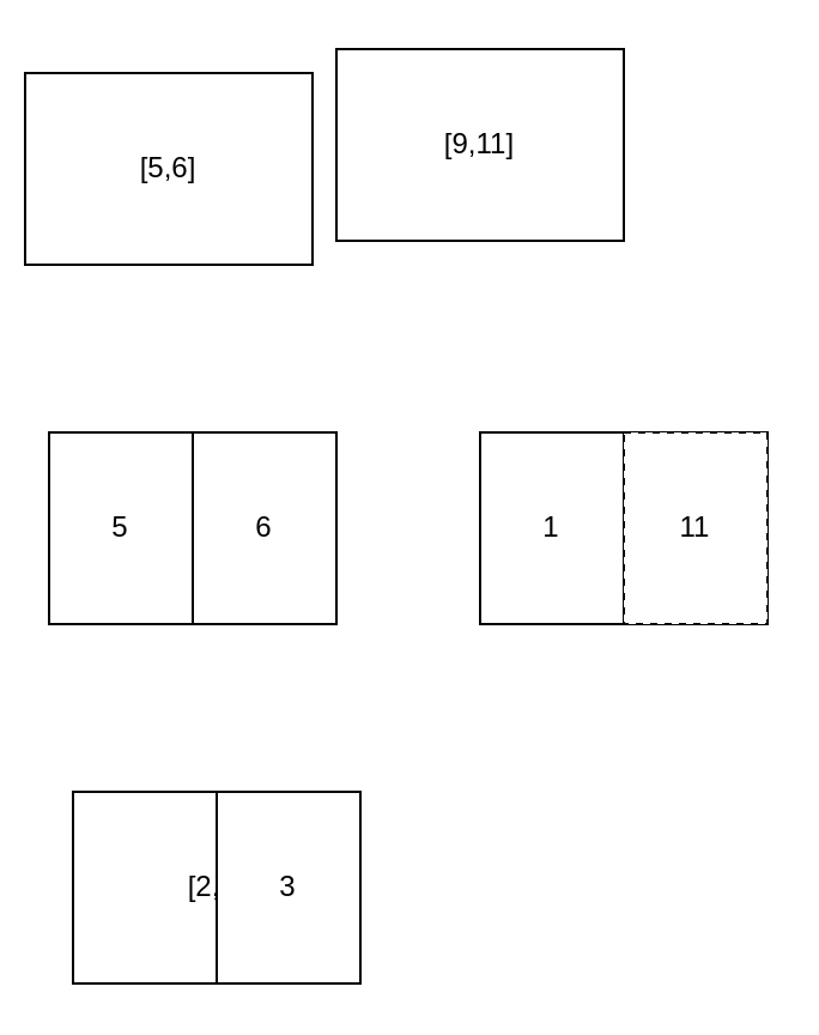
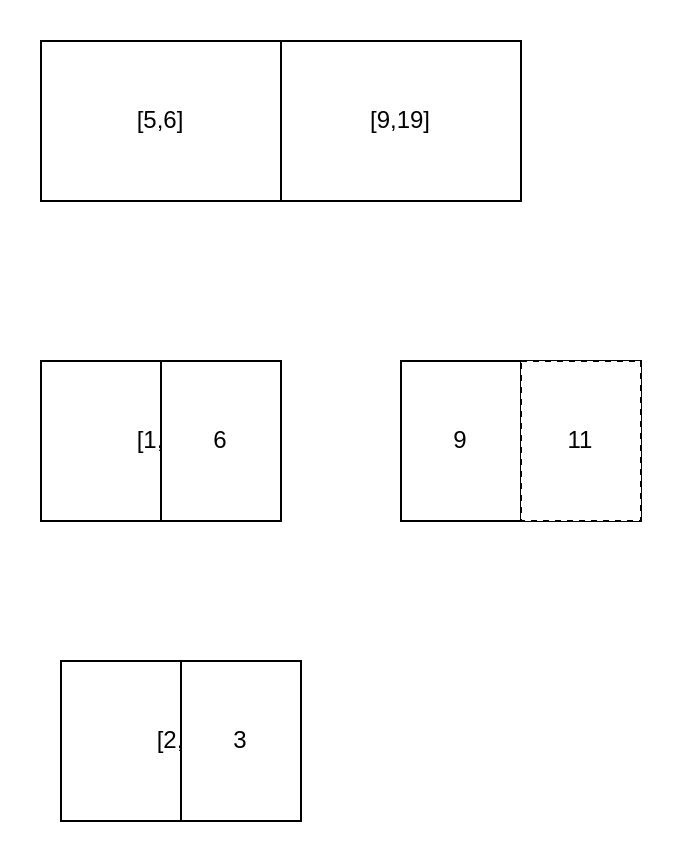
- <mxCell id="3" value="[9,11]" style="rounded=0;whiteSpace=wrap;html=1;" vertex="1" parent="1"><mxGeometry x="140" y="20" width="120" height="80" as="geometry" /></mxCell>
+ <mxCell id="3" value="[9,19]" style="rounded=0;whiteSpace=wrap;html=1;" vertex="1" parent="1"><mxGeometry x="140" y="20" width="120" height="80" as="geometry" /></mxCell>
- <mxCell id="2" value="[5,6]" style="rounded=0;whiteSpace=wrap;html=1;" vertex="1" parent="1"><mxGeometry x="10" y="30" width="120" height="80" as="geometry" /></mxCell>
+ <mxCell id="2" value="[5,6]" style="rounded=0;whiteSpace=wrap;html=1;" vertex="1" parent="1"><mxGeometry x="20" y="20" width="120" height="80" as="geometry" /></mxCell>
- <mxCell id="7" value="5" style="rounded=0;whiteSpace=wrap;html=1;" vertex="1" parent="1"><mxGeometry x="20" y="180" width="60" height="80" as="geometry" /></mxCell>
- <mxCell id="9" value="1" style="rounded=0;whiteSpace=wrap;html=1;" vertex="1" parent="1"><mxGeometry x="200" y="180" width="60" height="80" as="geometry" /></mxCell>
+ <mxCell id="9" value="9" style="rounded=0;whiteSpace=wrap;html=1;" vertex="1" parent="1"><mxGeometry x="200" y="180" width="60" height="80" as="geometry" /></mxCell>
